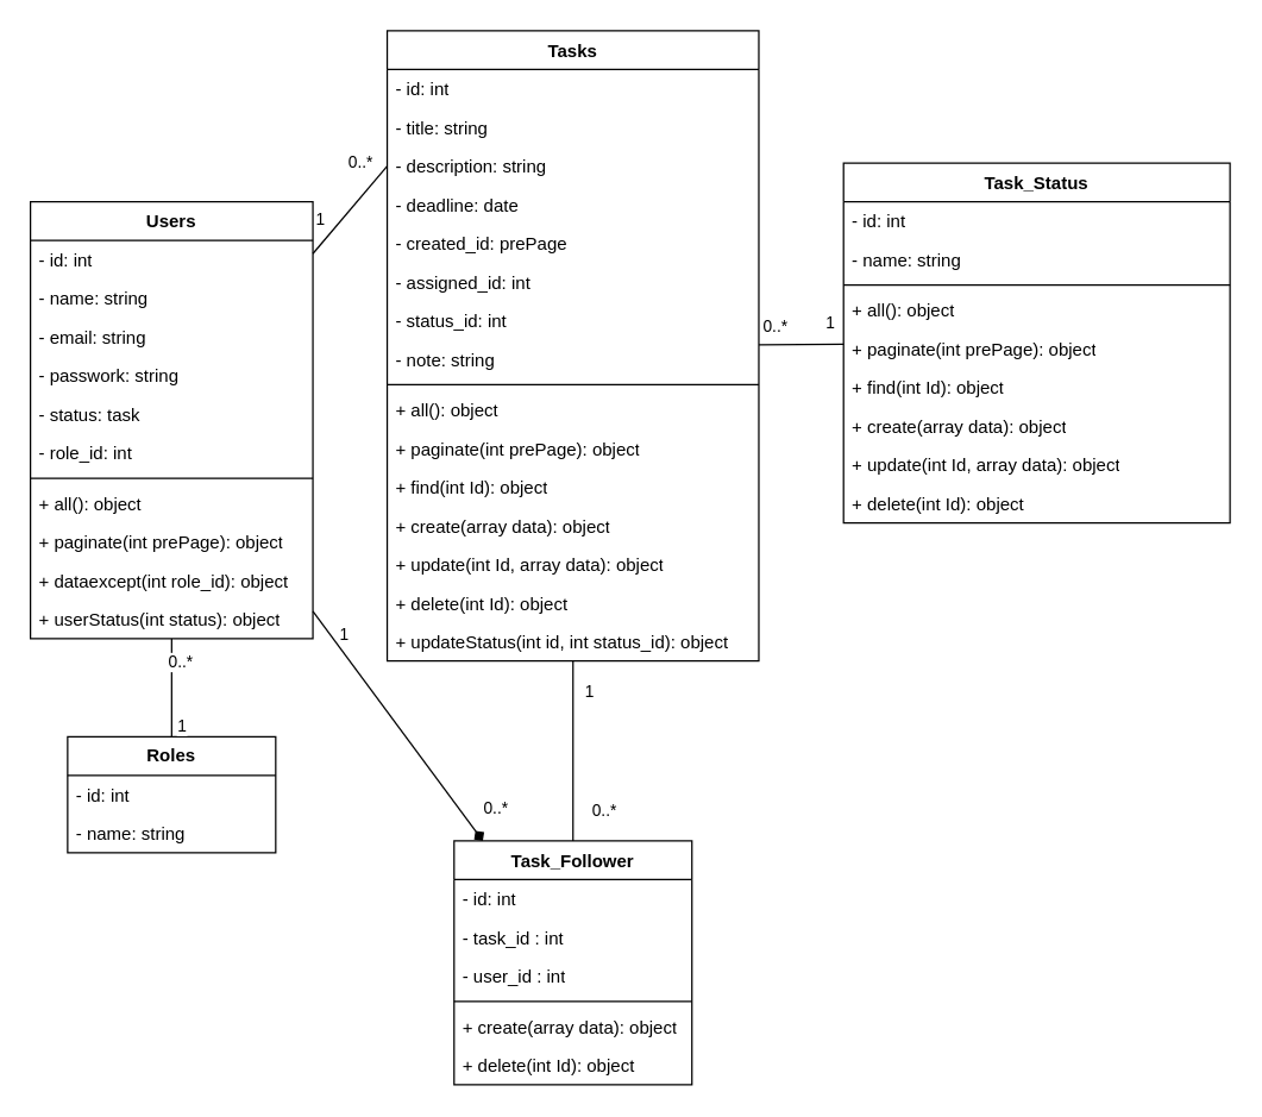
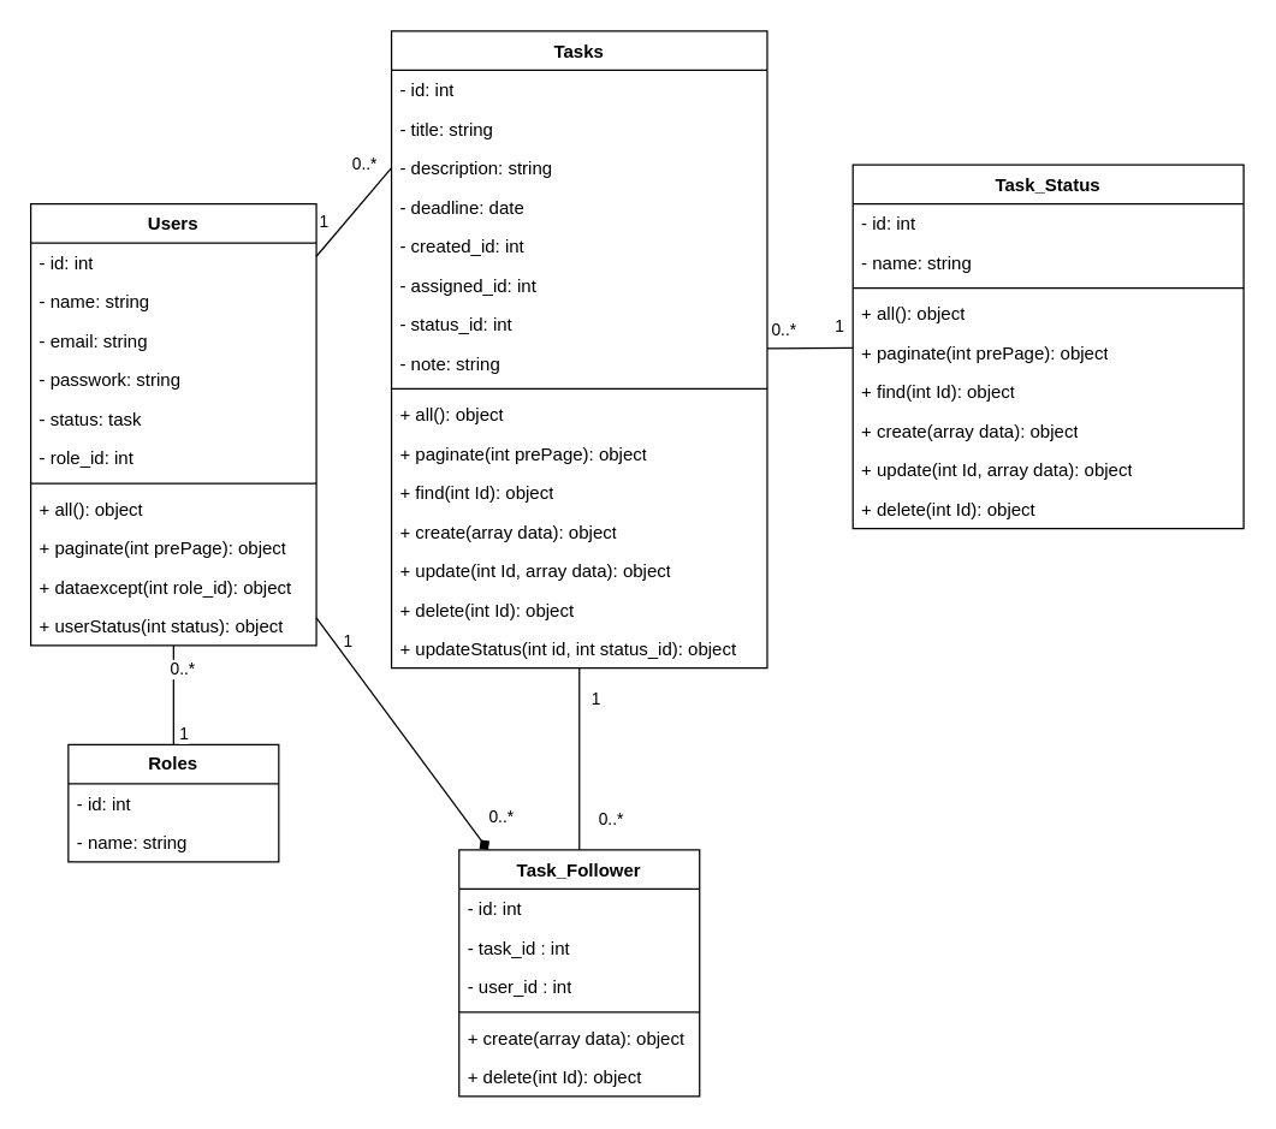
- <mxCell id="37" value="- created_id: prePage&amp;nbsp;" style="text;strokeColor=none;fillColor=none;align=left;verticalAlign=top;spacingLeft=4;spacingRight=4;overflow=hidden;rotatable=0;points=[[0,0.5],[1,0.5]];portConstraint=eastwest;whiteSpace=wrap;html=1;" parent="32" vertex="1"><mxGeometry y="130" width="250" height="26" as="geometry" /></mxCell>
+ <mxCell id="37" value="- created_id: int&amp;nbsp;" style="text;strokeColor=none;fillColor=none;align=left;verticalAlign=top;spacingLeft=4;spacingRight=4;overflow=hidden;rotatable=0;points=[[0,0.5],[1,0.5]];portConstraint=eastwest;whiteSpace=wrap;html=1;" parent="32" vertex="1"><mxGeometry y="130" width="250" height="26" as="geometry" /></mxCell>
